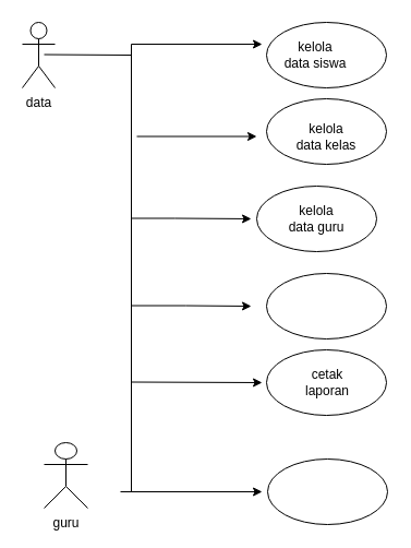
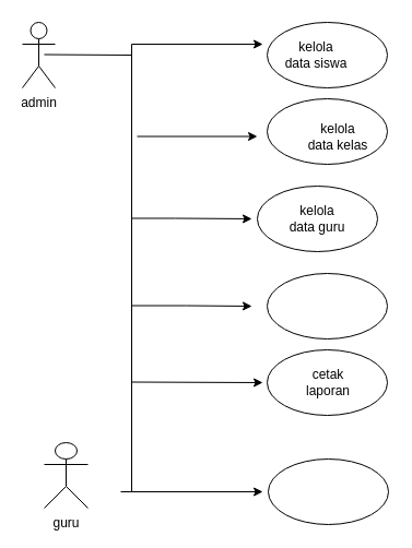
- <mxCell id="14" value="data" style="shape=umlActor;verticalLabelPosition=bottom;verticalAlign=top;html=1;outlineConnect=0;" vertex="1" parent="1"><mxGeometry x="20" y="20" width="30" height="60" as="geometry" /></mxCell>
+ <mxCell id="14" value="admin" style="shape=umlActor;verticalLabelPosition=bottom;verticalAlign=top;html=1;outlineConnect=0;" vertex="1" parent="1"><mxGeometry x="20" y="20" width="30" height="60" as="geometry" /></mxCell>
- <mxCell id="5" value="kelola data kelas" style="text;html=1;align=center;verticalAlign=middle;whiteSpace=wrap;rounded=0;" vertex="1" parent="1"><mxGeometry x="269" y="110" width="60" height="30" as="geometry" /></mxCell>
+ <mxCell id="5" value="kelola data kelas" style="text;html=1;align=center;verticalAlign=middle;whiteSpace=wrap;rounded=0;" vertex="1" parent="1"><mxGeometry x="279" y="110" width="60" height="30" as="geometry" /></mxCell>
